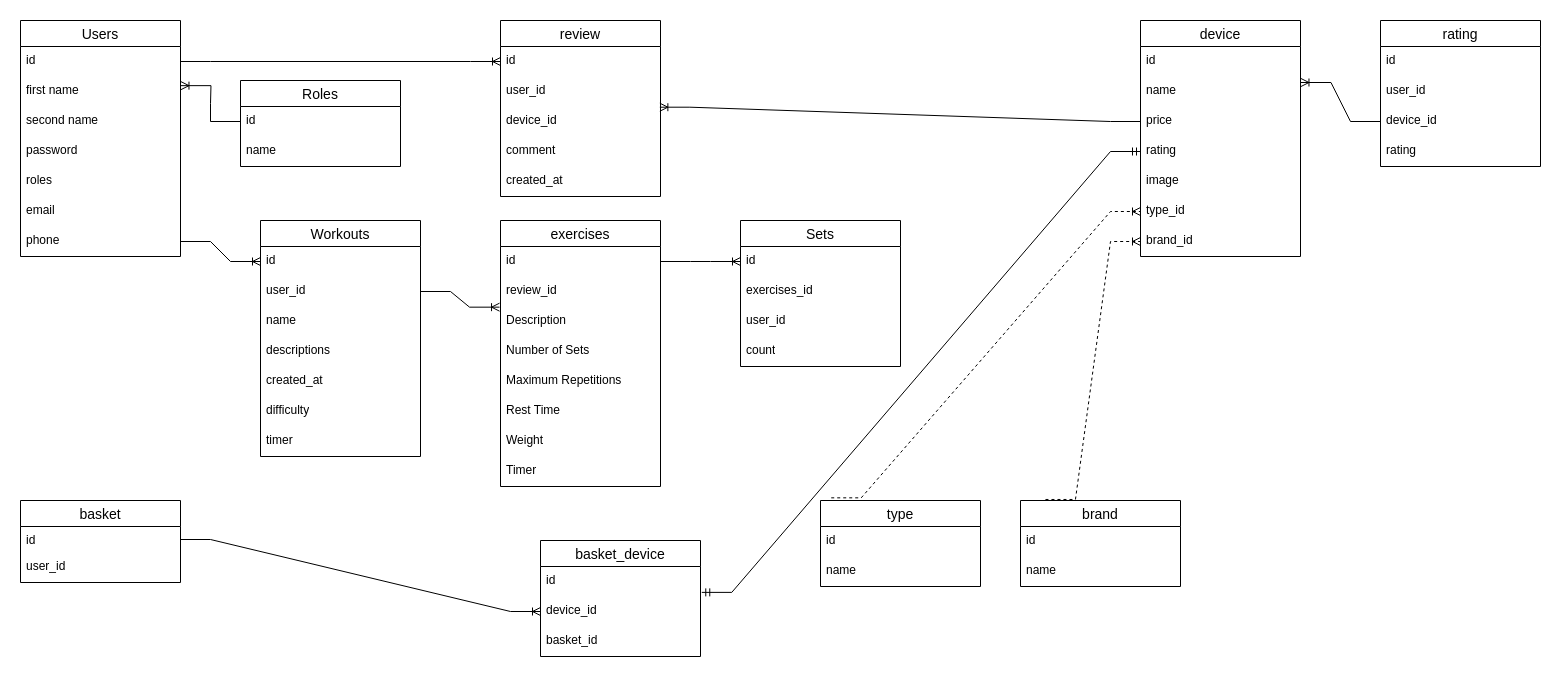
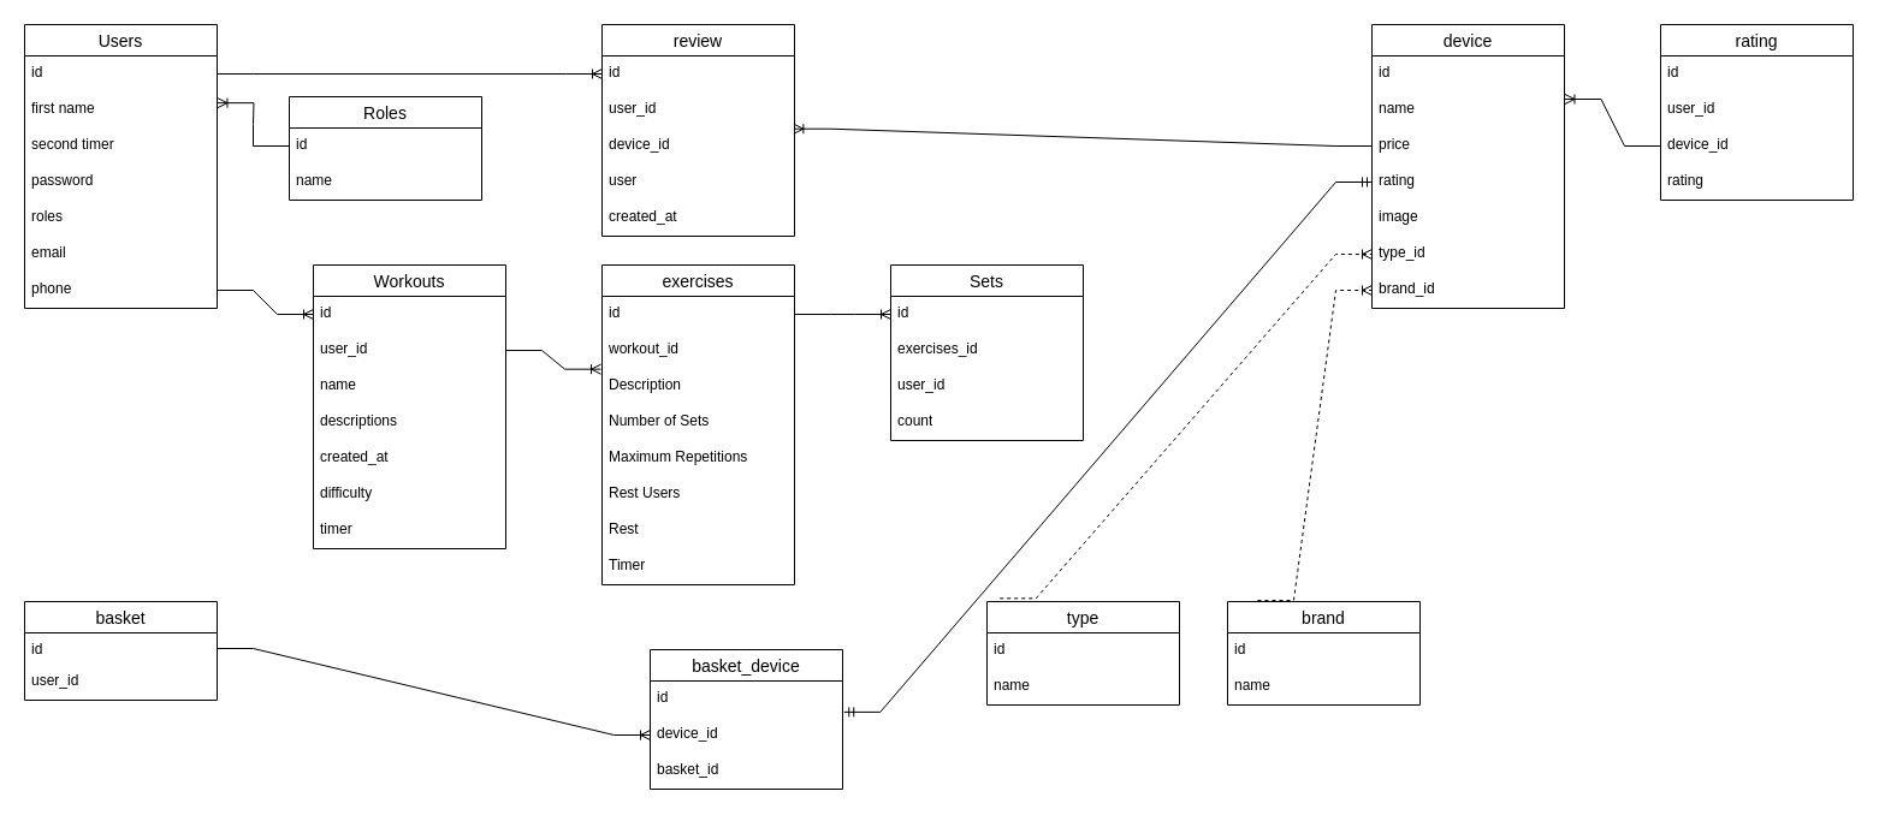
- <mxCell id="13" value="second name" style="text;strokeColor=none;fillColor=none;spacingLeft=4;spacingRight=4;overflow=hidden;rotatable=0;points=[[0,0.5],[1,0.5]];portConstraint=eastwest;fontSize=12;whiteSpace=wrap;html=1;" vertex="1" parent="10"><mxGeometry y="86" width="160" height="30" as="geometry" /></mxCell>
+ <mxCell id="13" value="second timer" style="text;strokeColor=none;fillColor=none;spacingLeft=4;spacingRight=4;overflow=hidden;rotatable=0;points=[[0,0.5],[1,0.5]];portConstraint=eastwest;fontSize=12;whiteSpace=wrap;html=1;" vertex="1" parent="10"><mxGeometry y="86" width="160" height="30" as="geometry" /></mxCell>
- <mxCell id="38" value="comment" style="text;strokeColor=none;fillColor=none;spacingLeft=4;spacingRight=4;overflow=hidden;rotatable=0;points=[[0,0.5],[1,0.5]];portConstraint=eastwest;fontSize=12;" vertex="1" parent="34"><mxGeometry y="116" width="160" height="30" as="geometry" /></mxCell>
+ <mxCell id="38" value="user" style="text;strokeColor=none;fillColor=none;spacingLeft=4;spacingRight=4;overflow=hidden;rotatable=0;points=[[0,0.5],[1,0.5]];portConstraint=eastwest;fontSize=12;" vertex="1" parent="34"><mxGeometry y="116" width="160" height="30" as="geometry" /></mxCell>
- <mxCell id="64" value="review_id" style="text;strokeColor=none;fillColor=none;spacingLeft=4;spacingRight=4;overflow=hidden;rotatable=0;points=[[0,0.5],[1,0.5]];portConstraint=eastwest;fontSize=12;whiteSpace=wrap;html=1;" vertex="1" parent="62"><mxGeometry y="56" width="160" height="30" as="geometry" /></mxCell>
+ <mxCell id="64" value="workout_id" style="text;strokeColor=none;fillColor=none;spacingLeft=4;spacingRight=4;overflow=hidden;rotatable=0;points=[[0,0.5],[1,0.5]];portConstraint=eastwest;fontSize=12;whiteSpace=wrap;html=1;" vertex="1" parent="62"><mxGeometry y="56" width="160" height="30" as="geometry" /></mxCell>
- <mxCell id="68" value="Rest Time" style="text;strokeColor=none;fillColor=none;spacingLeft=4;spacingRight=4;overflow=hidden;rotatable=0;points=[[0,0.5],[1,0.5]];portConstraint=eastwest;fontSize=12;whiteSpace=wrap;html=1;" vertex="1" parent="62"><mxGeometry y="176" width="160" height="30" as="geometry" /></mxCell>
+ <mxCell id="68" value="Rest Users" style="text;strokeColor=none;fillColor=none;spacingLeft=4;spacingRight=4;overflow=hidden;rotatable=0;points=[[0,0.5],[1,0.5]];portConstraint=eastwest;fontSize=12;whiteSpace=wrap;html=1;" vertex="1" parent="62"><mxGeometry y="176" width="160" height="30" as="geometry" /></mxCell>
- <mxCell id="69" value="Weight" style="text;strokeColor=none;fillColor=none;spacingLeft=4;spacingRight=4;overflow=hidden;rotatable=0;points=[[0,0.5],[1,0.5]];portConstraint=eastwest;fontSize=12;whiteSpace=wrap;html=1;" vertex="1" parent="62"><mxGeometry y="206" width="160" height="30" as="geometry" /></mxCell>
+ <mxCell id="69" value="Rest" style="text;strokeColor=none;fillColor=none;spacingLeft=4;spacingRight=4;overflow=hidden;rotatable=0;points=[[0,0.5],[1,0.5]];portConstraint=eastwest;fontSize=12;whiteSpace=wrap;html=1;" vertex="1" parent="62"><mxGeometry y="206" width="160" height="30" as="geometry" /></mxCell>
